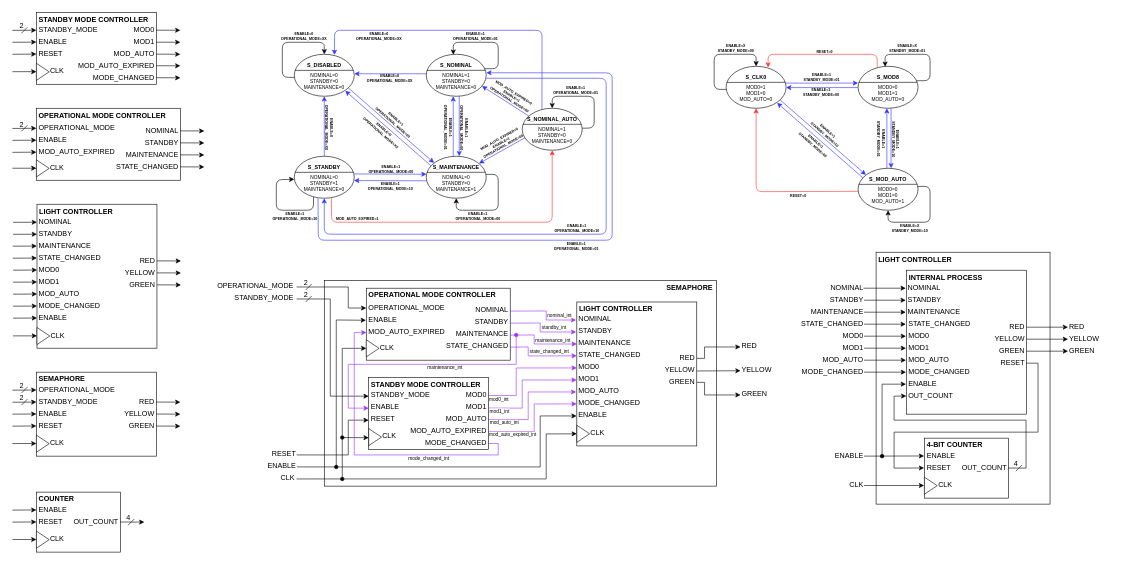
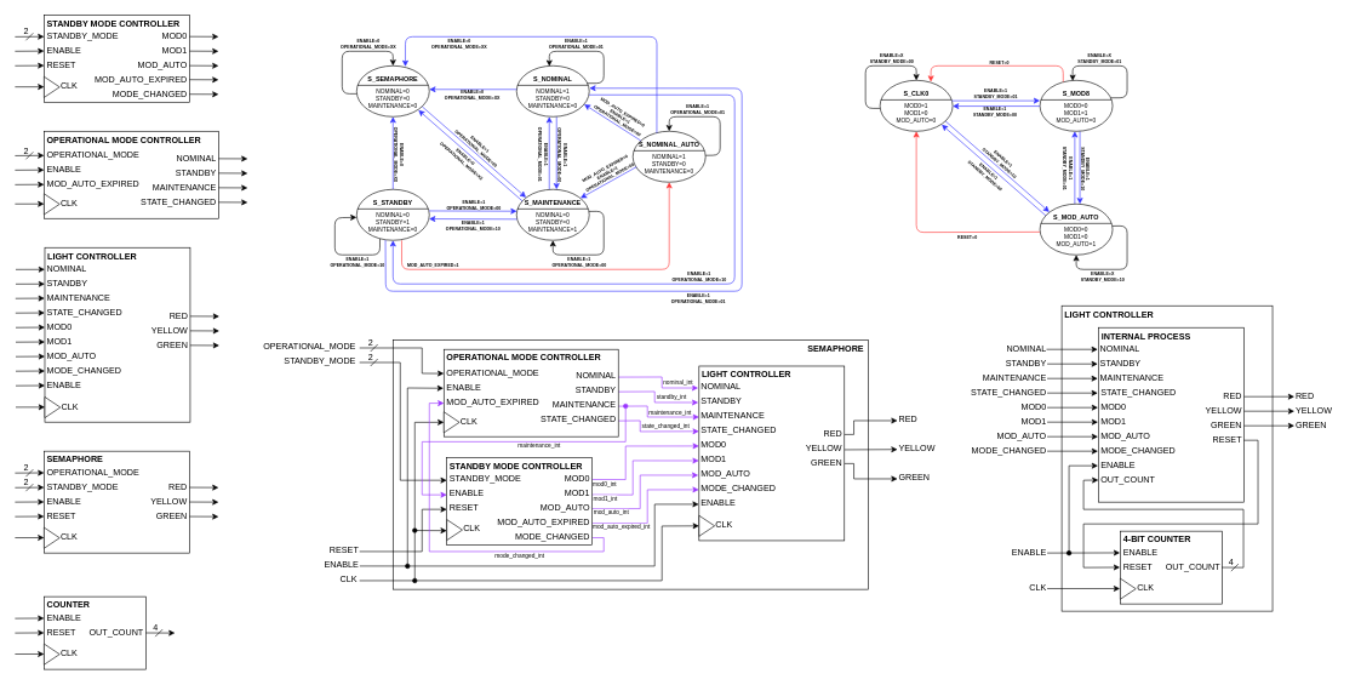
- <mxCell id="71" value="S_DISABLED" style="rounded=0;whiteSpace=wrap;html=1;align=center;fillColor=none;strokeColor=none;verticalAlign=bottom;spacingTop=0;spacingBottom=1;spacing=0;fontSize=9;fontStyle=1" parent="67" vertex="1"><mxGeometry width="100" height="25.375" as="geometry" /></mxCell>
+ <mxCell id="71" value="S_SEMAPHORE" style="rounded=0;whiteSpace=wrap;html=1;align=center;fillColor=none;strokeColor=none;verticalAlign=bottom;spacingTop=0;spacingBottom=1;spacing=0;fontSize=9;fontStyle=1" parent="67" vertex="1"><mxGeometry width="100" height="25.375" as="geometry" /></mxCell>
